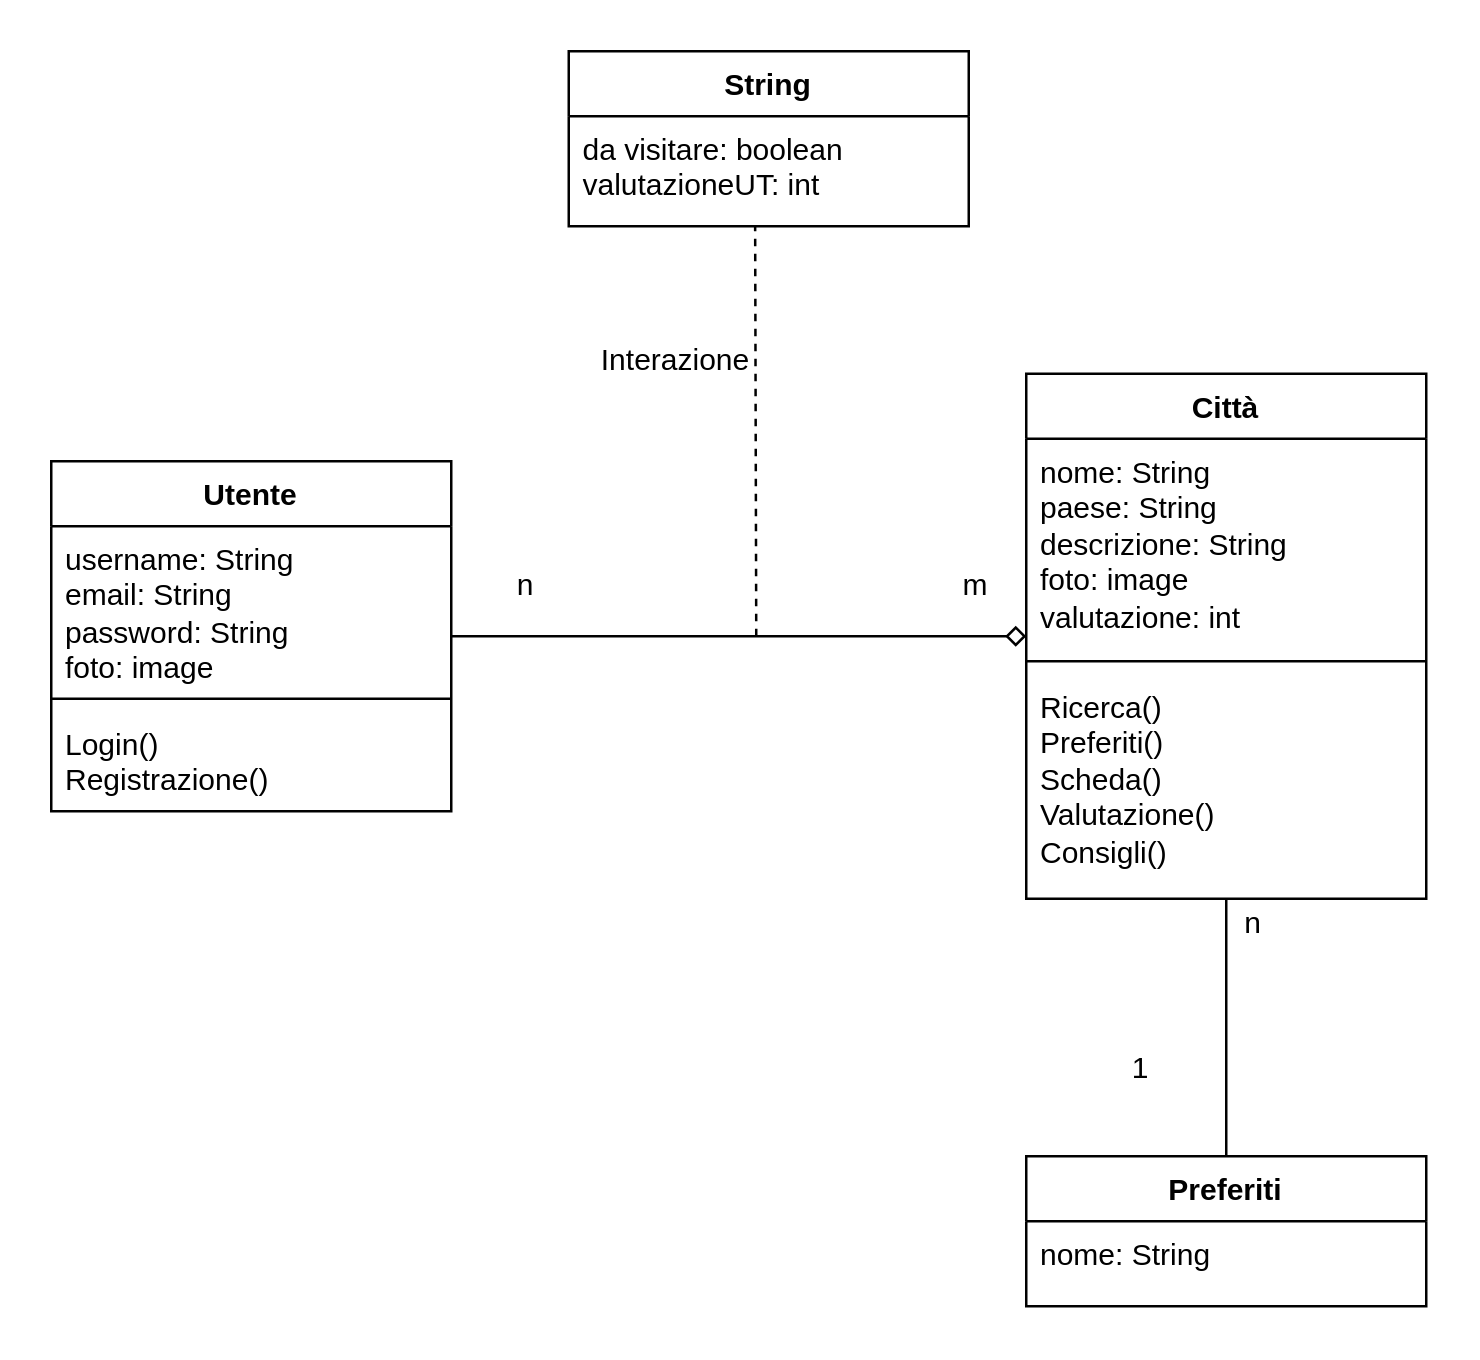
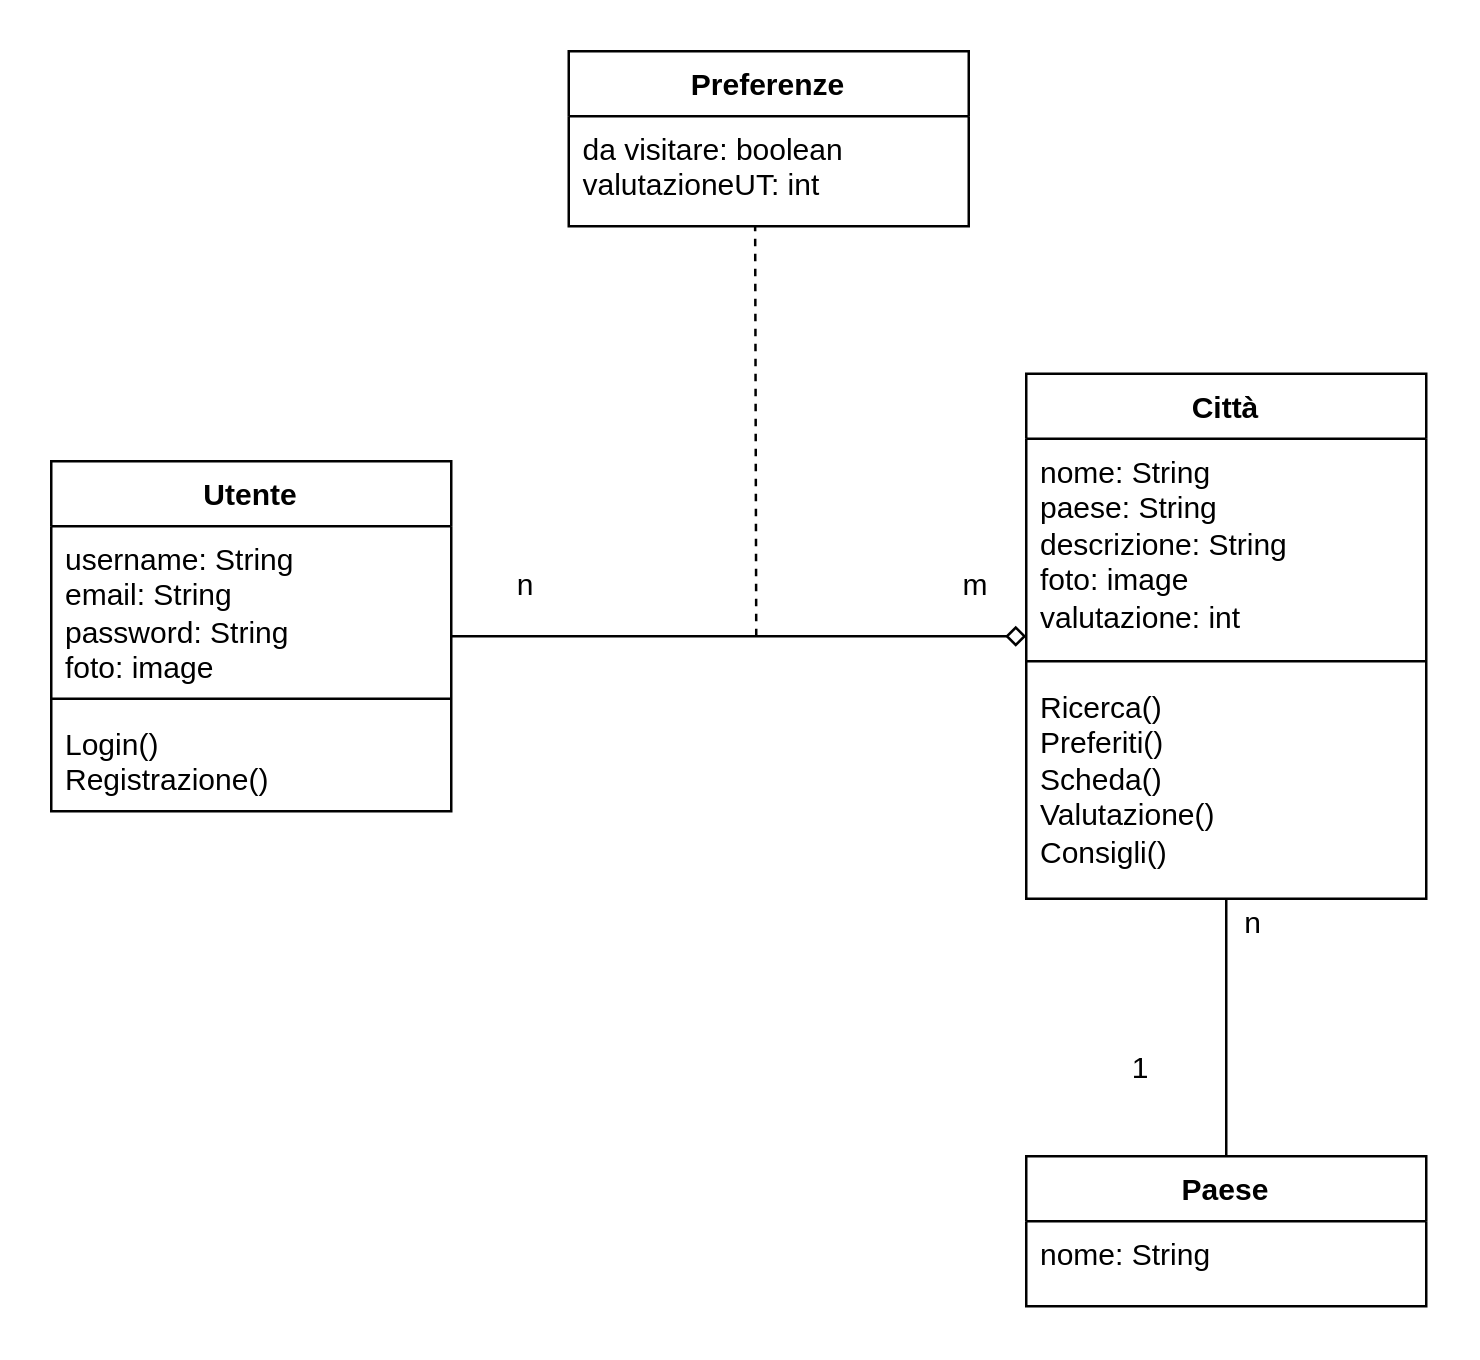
- <mxCell id="15" value="String" style="swimlane;fontStyle=1;align=center;verticalAlign=top;childLayout=stackLayout;horizontal=1;startSize=26;horizontalStack=0;resizeParent=1;resizeParentMax=0;resizeLast=0;collapsible=1;marginBottom=0;whiteSpace=wrap;html=1;" parent="1" vertex="1"><mxGeometry x="227" y="20" width="160" height="70" as="geometry"><mxRectangle x="30" y="210" width="100" height="30" as="alternateBounds" /></mxGeometry></mxCell>
+ <mxCell id="15" value="Preferenze" style="swimlane;fontStyle=1;align=center;verticalAlign=top;childLayout=stackLayout;horizontal=1;startSize=26;horizontalStack=0;resizeParent=1;resizeParentMax=0;resizeLast=0;collapsible=1;marginBottom=0;whiteSpace=wrap;html=1;" parent="1" vertex="1"><mxGeometry x="227" y="20" width="160" height="70" as="geometry"><mxRectangle x="30" y="210" width="100" height="30" as="alternateBounds" /></mxGeometry></mxCell>
- <mxCell id="14" value="Interazione" style="text;html=1;strokeColor=none;fillColor=none;align=center;verticalAlign=middle;whiteSpace=wrap;rounded=0;" parent="1" vertex="1"><mxGeometry x="240" y="129" width="60" height="30" as="geometry" /></mxCell>
- <mxCell id="17" value="Preferiti" style="swimlane;fontStyle=1;align=center;verticalAlign=top;childLayout=stackLayout;horizontal=1;startSize=26;horizontalStack=0;resizeParent=1;resizeParentMax=0;resizeLast=0;collapsible=1;marginBottom=0;whiteSpace=wrap;html=1;" parent="1" vertex="1"><mxGeometry x="410" y="462" width="160" height="60" as="geometry"><mxRectangle x="30" y="210" width="100" height="30" as="alternateBounds" /></mxGeometry></mxCell>
+ <mxCell id="17" value="Paese" style="swimlane;fontStyle=1;align=center;verticalAlign=top;childLayout=stackLayout;horizontal=1;startSize=26;horizontalStack=0;resizeParent=1;resizeParentMax=0;resizeLast=0;collapsible=1;marginBottom=0;whiteSpace=wrap;html=1;" parent="1" vertex="1"><mxGeometry x="410" y="462" width="160" height="60" as="geometry"><mxRectangle x="30" y="210" width="100" height="30" as="alternateBounds" /></mxGeometry></mxCell>
